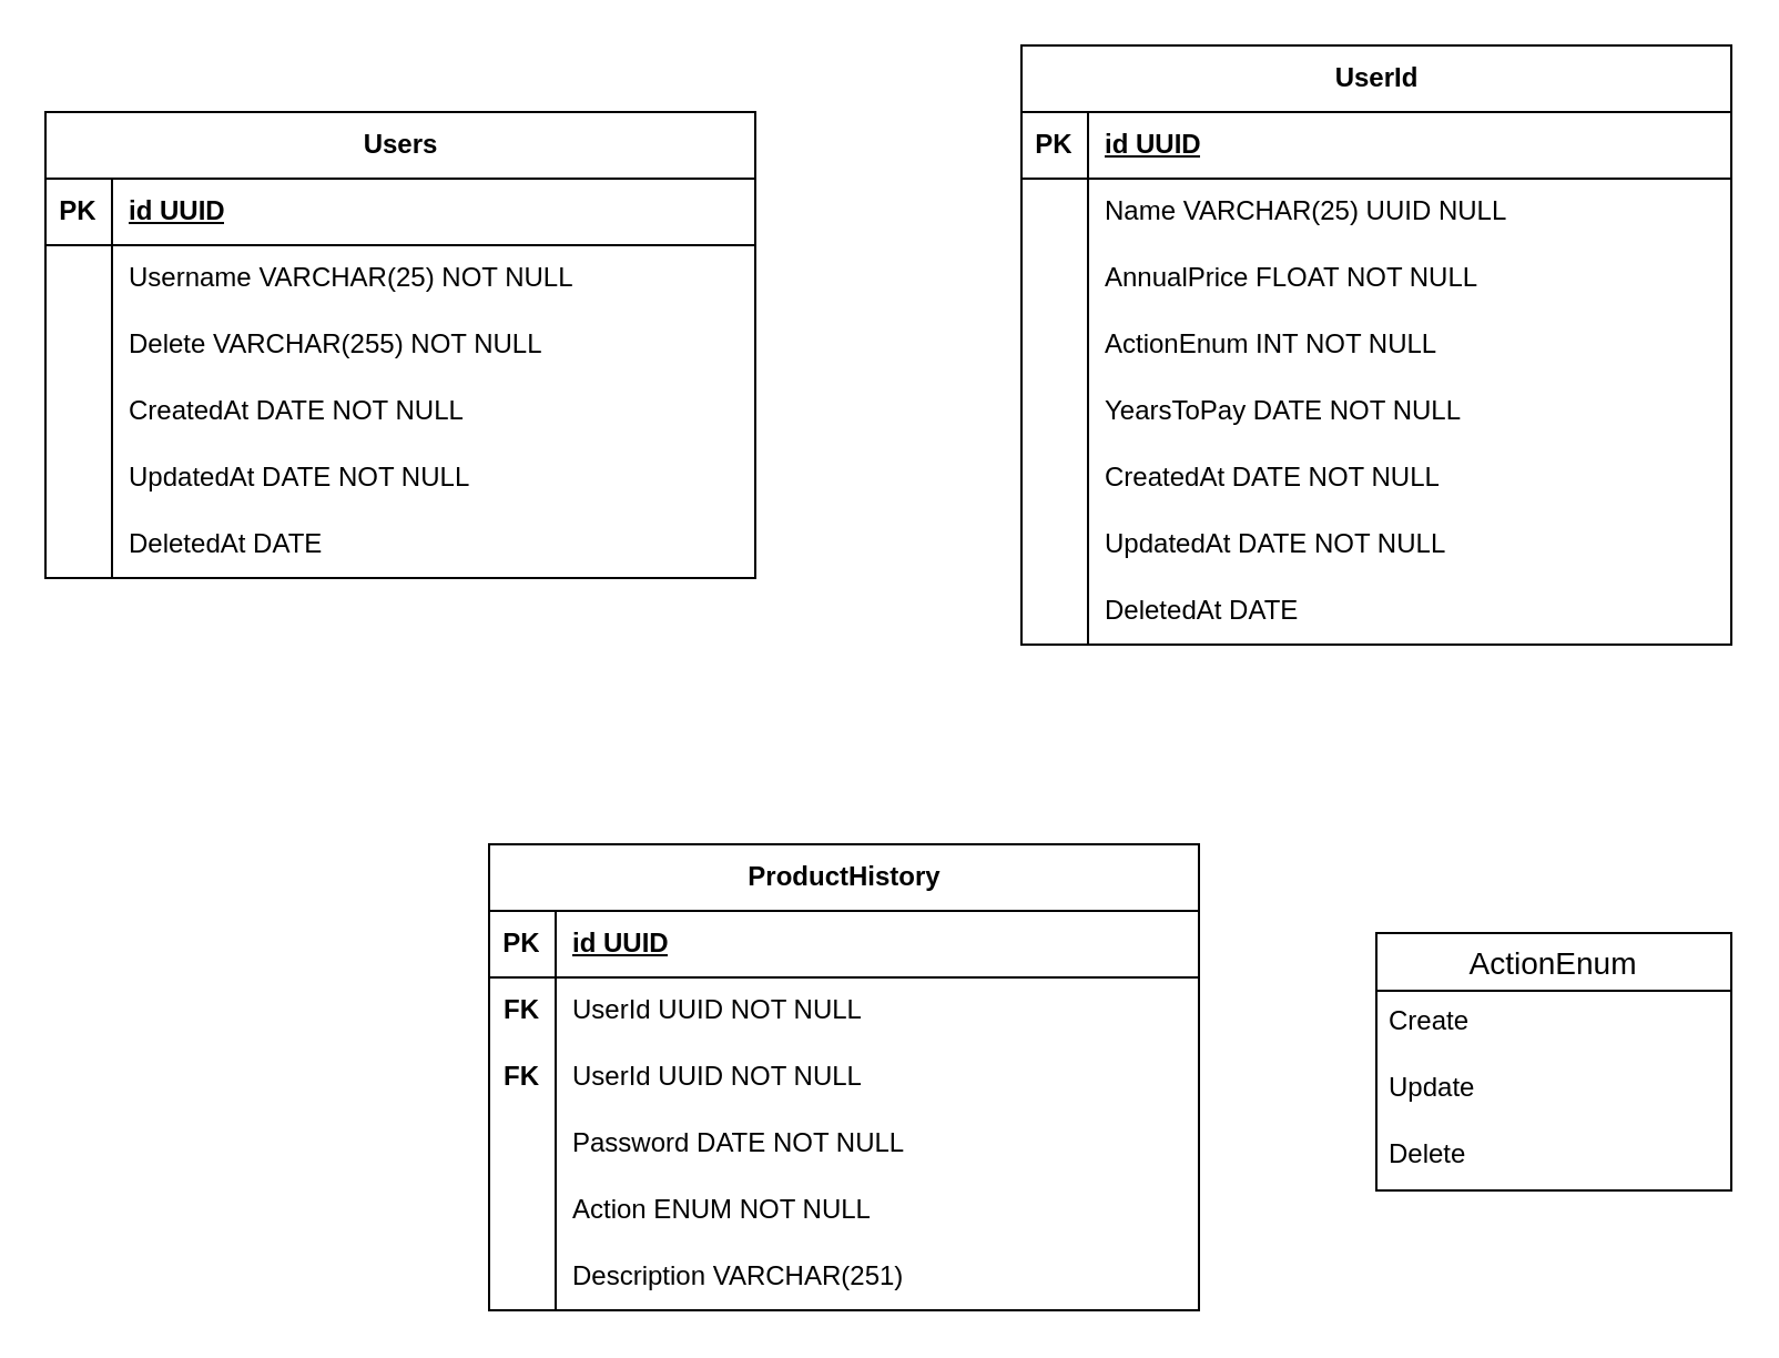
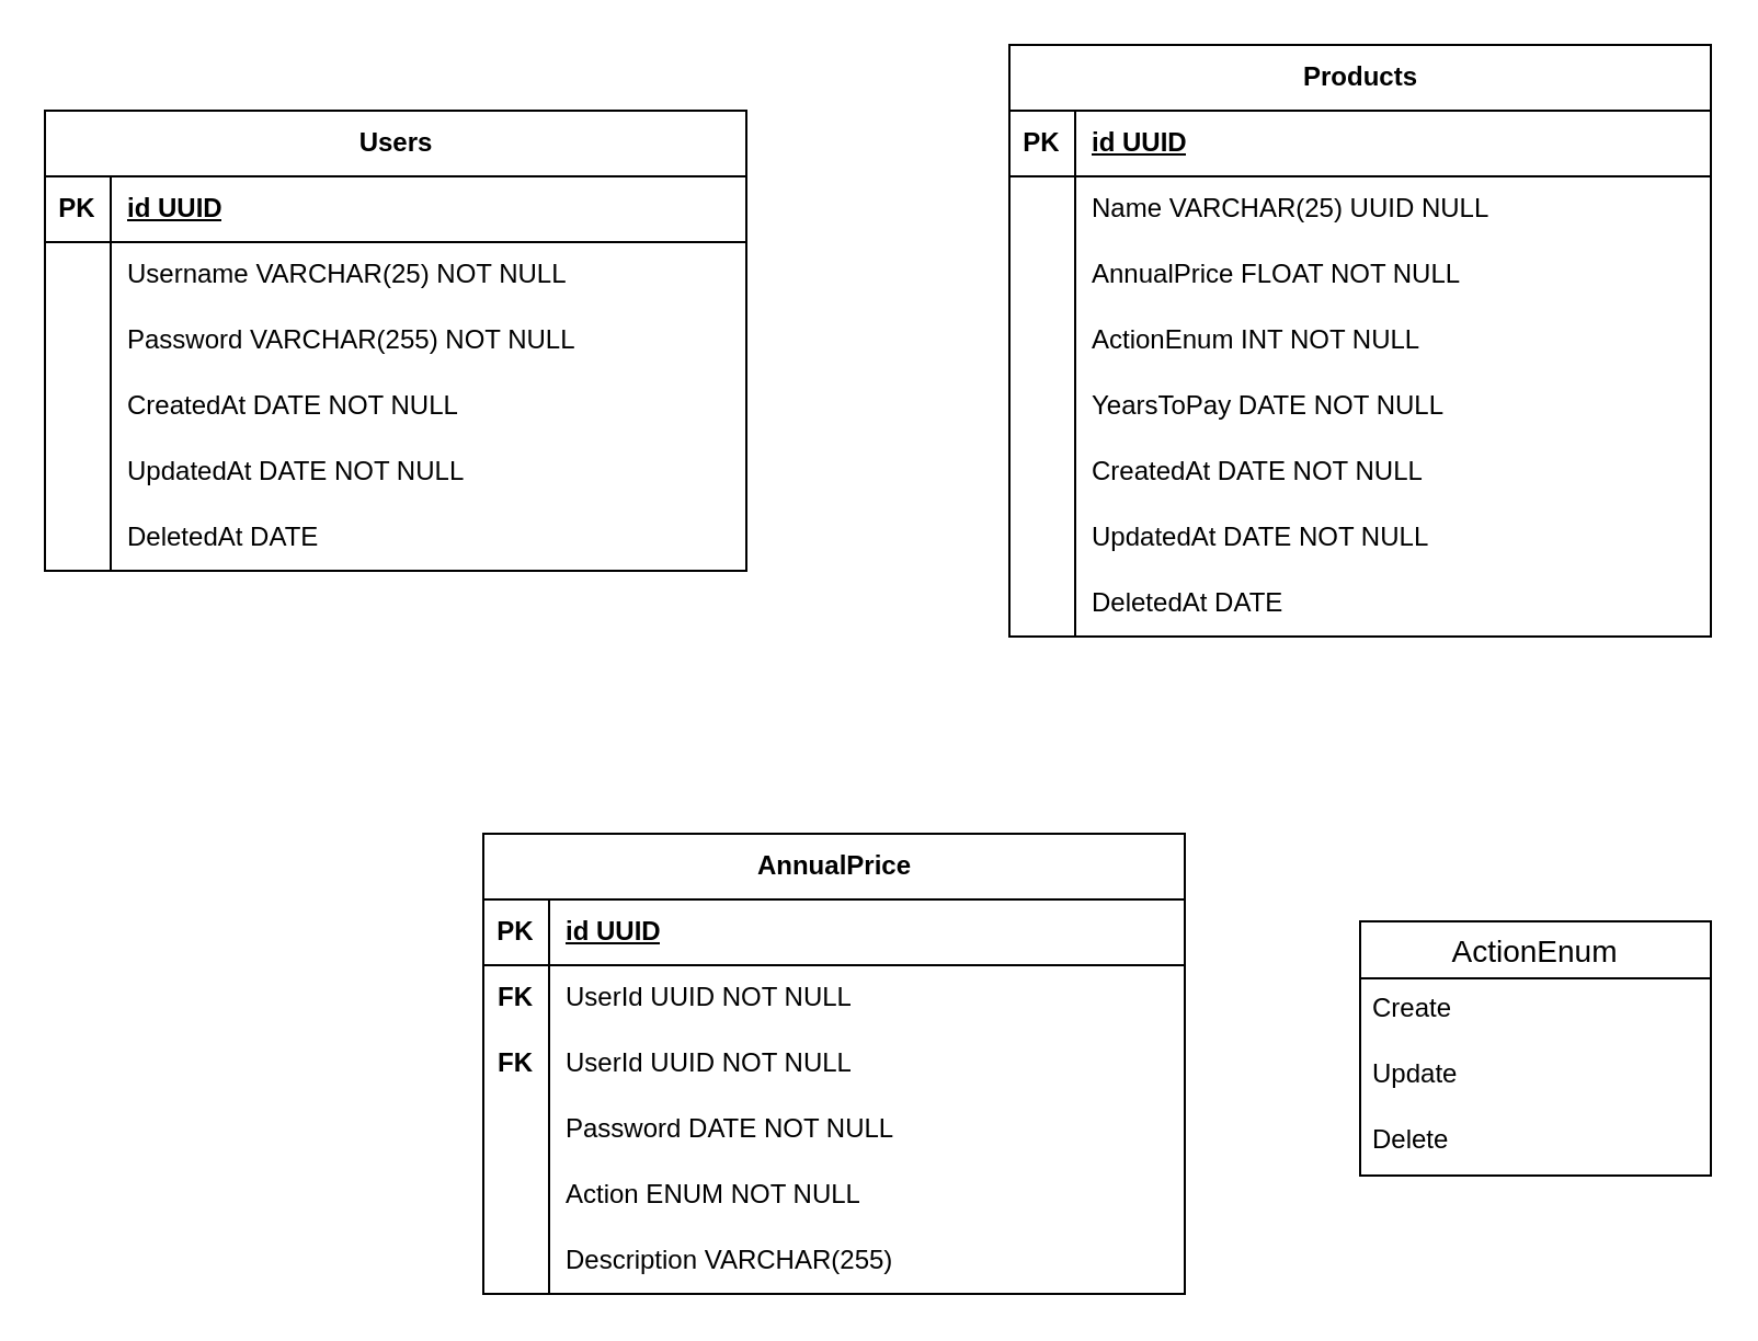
- <mxCell id="21" value="UserId" style="shape=table;startSize=30;container=1;collapsible=1;childLayout=tableLayout;fixedRows=1;rowLines=0;fontStyle=1;align=center;resizeLast=1;html=1;" vertex="1" parent="1"><mxGeometry x="460" y="20" width="320" height="270" as="geometry" /></mxCell>
+ <mxCell id="21" value="Products" style="shape=table;startSize=30;container=1;collapsible=1;childLayout=tableLayout;fixedRows=1;rowLines=0;fontStyle=1;align=center;resizeLast=1;html=1;" vertex="1" parent="1"><mxGeometry x="460" y="20" width="320" height="270" as="geometry" /></mxCell>
- <mxCell id="11" value="Delete VARCHAR(255) NOT NULL" style="shape=partialRectangle;connectable=0;fillColor=none;top=0;left=0;bottom=0;right=0;align=left;spacingLeft=6;overflow=hidden;whiteSpace=wrap;html=1;" vertex="1" parent="9"><mxGeometry x="30" width="290" height="30" as="geometry"><mxRectangle width="290" height="30" as="alternateBounds" /></mxGeometry></mxCell>
+ <mxCell id="11" value="Password VARCHAR(255) NOT NULL" style="shape=partialRectangle;connectable=0;fillColor=none;top=0;left=0;bottom=0;right=0;align=left;spacingLeft=6;overflow=hidden;whiteSpace=wrap;html=1;" vertex="1" parent="9"><mxGeometry x="30" width="290" height="30" as="geometry"><mxRectangle width="290" height="30" as="alternateBounds" /></mxGeometry></mxCell>
- <mxCell id="46" value="ProductHistory" style="shape=table;startSize=30;container=1;collapsible=1;childLayout=tableLayout;fixedRows=1;rowLines=0;fontStyle=1;align=center;resizeLast=1;html=1;" vertex="1" parent="1"><mxGeometry x="220" y="380" width="320" height="210" as="geometry" /></mxCell>
+ <mxCell id="46" value="AnnualPrice" style="shape=table;startSize=30;container=1;collapsible=1;childLayout=tableLayout;fixedRows=1;rowLines=0;fontStyle=1;align=center;resizeLast=1;html=1;" vertex="1" parent="1"><mxGeometry x="220" y="380" width="320" height="210" as="geometry" /></mxCell>
- <mxCell id="64" value="Description VARCHAR(251)" style="shape=partialRectangle;connectable=0;fillColor=none;top=0;left=0;bottom=0;right=0;align=left;spacingLeft=6;overflow=hidden;whiteSpace=wrap;html=1;" vertex="1" parent="62"><mxGeometry x="30" width="290" height="30" as="geometry"><mxRectangle width="290" height="30" as="alternateBounds" /></mxGeometry></mxCell>
+ <mxCell id="64" value="Description VARCHAR(255)" style="shape=partialRectangle;connectable=0;fillColor=none;top=0;left=0;bottom=0;right=0;align=left;spacingLeft=6;overflow=hidden;whiteSpace=wrap;html=1;" vertex="1" parent="62"><mxGeometry x="30" width="290" height="30" as="geometry"><mxRectangle width="290" height="30" as="alternateBounds" /></mxGeometry></mxCell>
